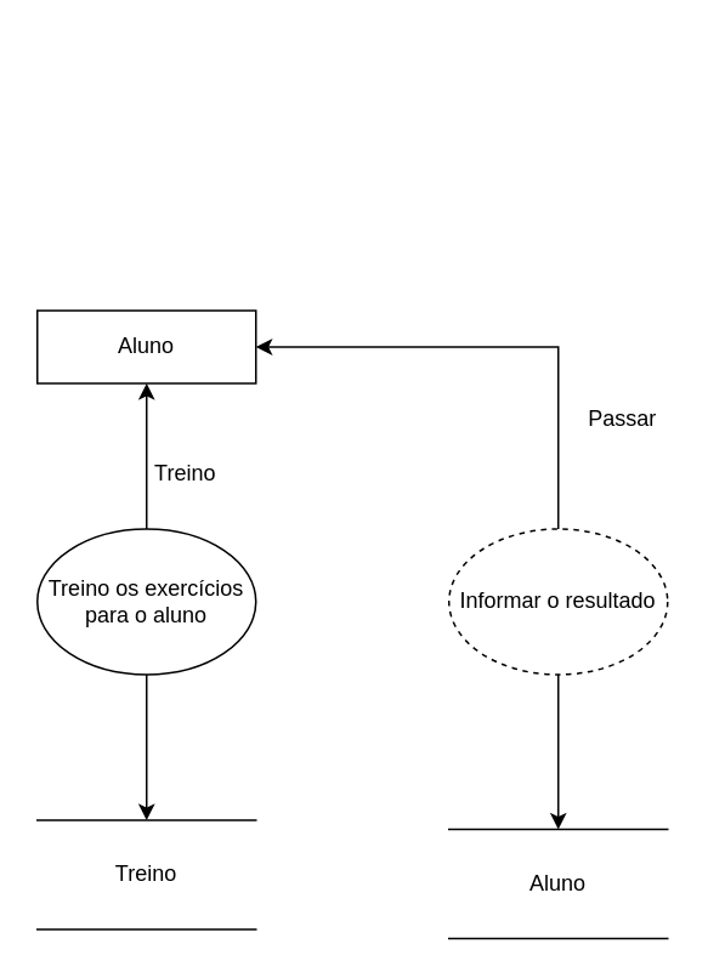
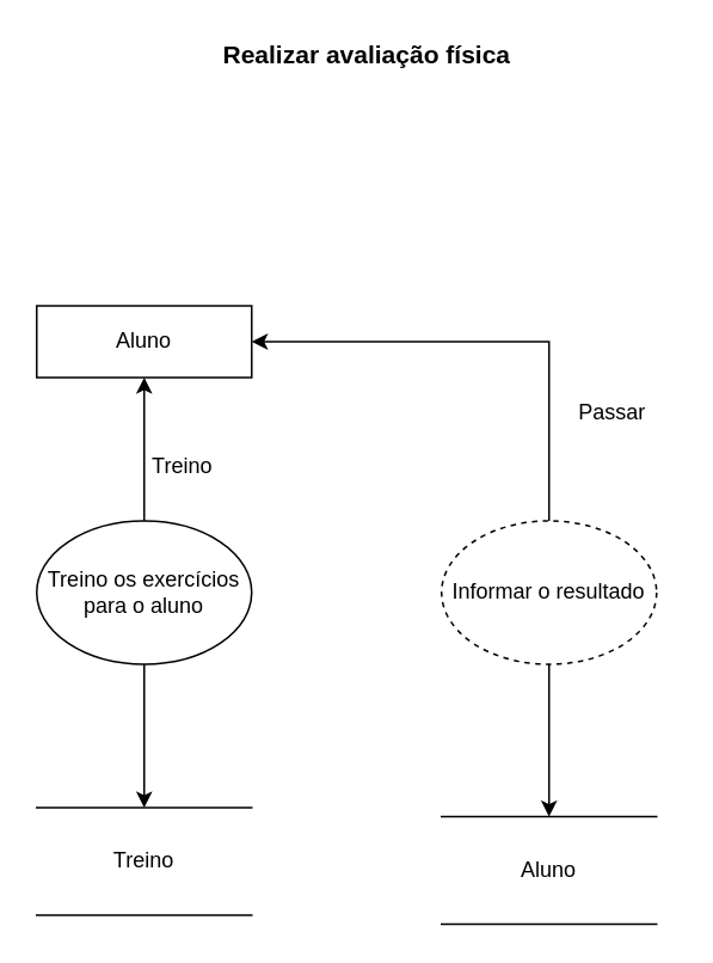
+ <mxCell id="11" value="&lt;font style=&quot;font-size: 14px&quot;&gt;&lt;b&gt;Realizar avaliação física&lt;/b&gt;&lt;/font&gt;" style="text;html=1;align=center;verticalAlign=middle;resizable=0;points=[];autosize=1;" parent="1" vertex="1"><mxGeometry x="114" y="20" width="180" height="20" as="geometry" /></mxCell>
